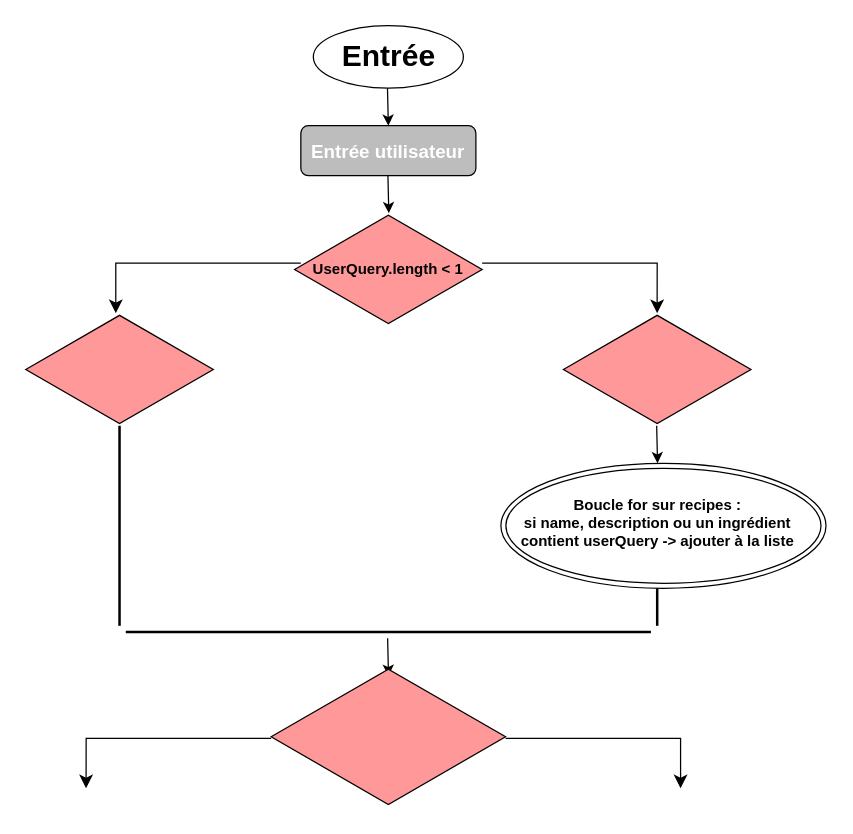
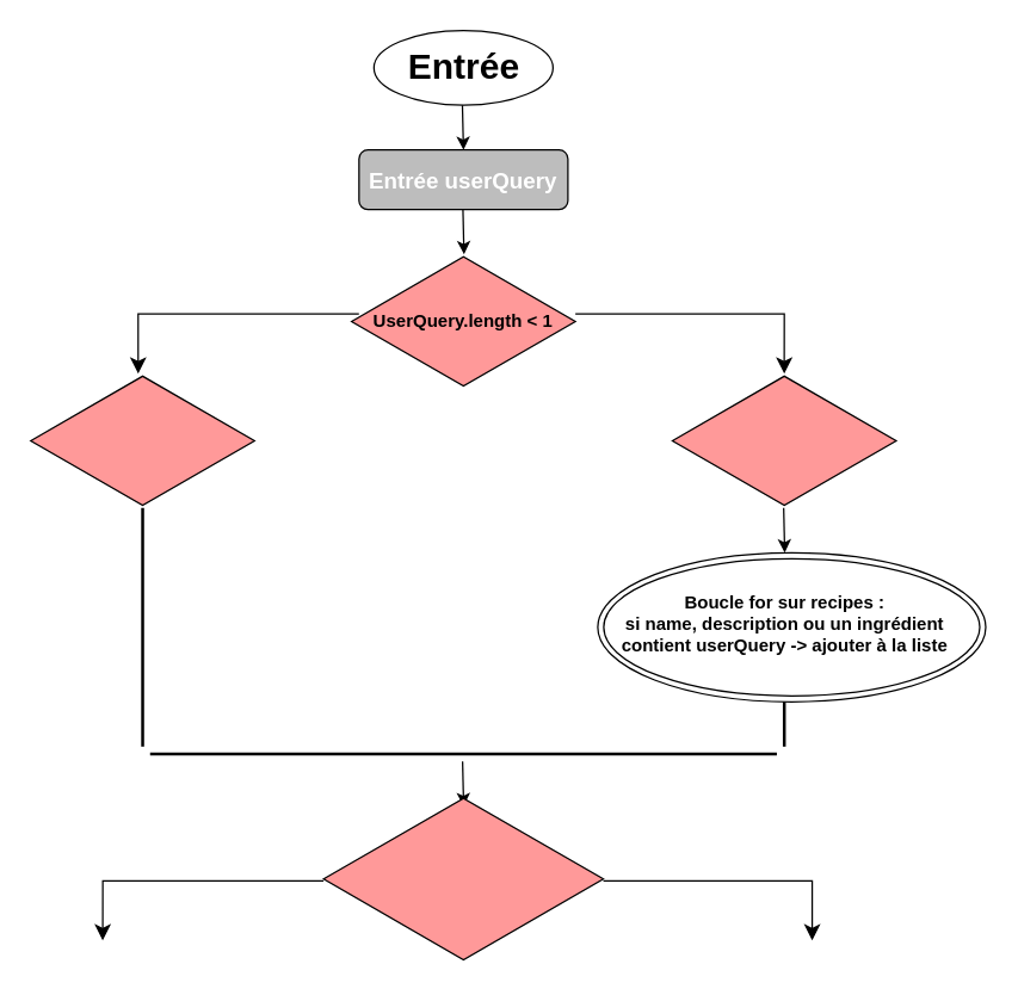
- <mxCell id="6" value="&lt;font style=&quot;font-size: 15px; color: rgb(255, 255, 255);&quot;&gt;&lt;b&gt;Entrée utilisateur&lt;/b&gt;&lt;/font&gt;" style="text;html=1;align=center;verticalAlign=middle;whiteSpace=wrap;rounded=0;" vertex="1" parent="1"><mxGeometry x="245" y="105" width="130" height="30" as="geometry" /></mxCell>
+ <mxCell id="6" value="&lt;font style=&quot;font-size: 15px; color: rgb(255, 255, 255);&quot;&gt;&lt;b&gt;Entrée userQuery&lt;/b&gt;&lt;/font&gt;" style="text;html=1;align=center;verticalAlign=middle;whiteSpace=wrap;rounded=0;" vertex="1" parent="1"><mxGeometry x="245" y="105" width="130" height="30" as="geometry" /></mxCell>
